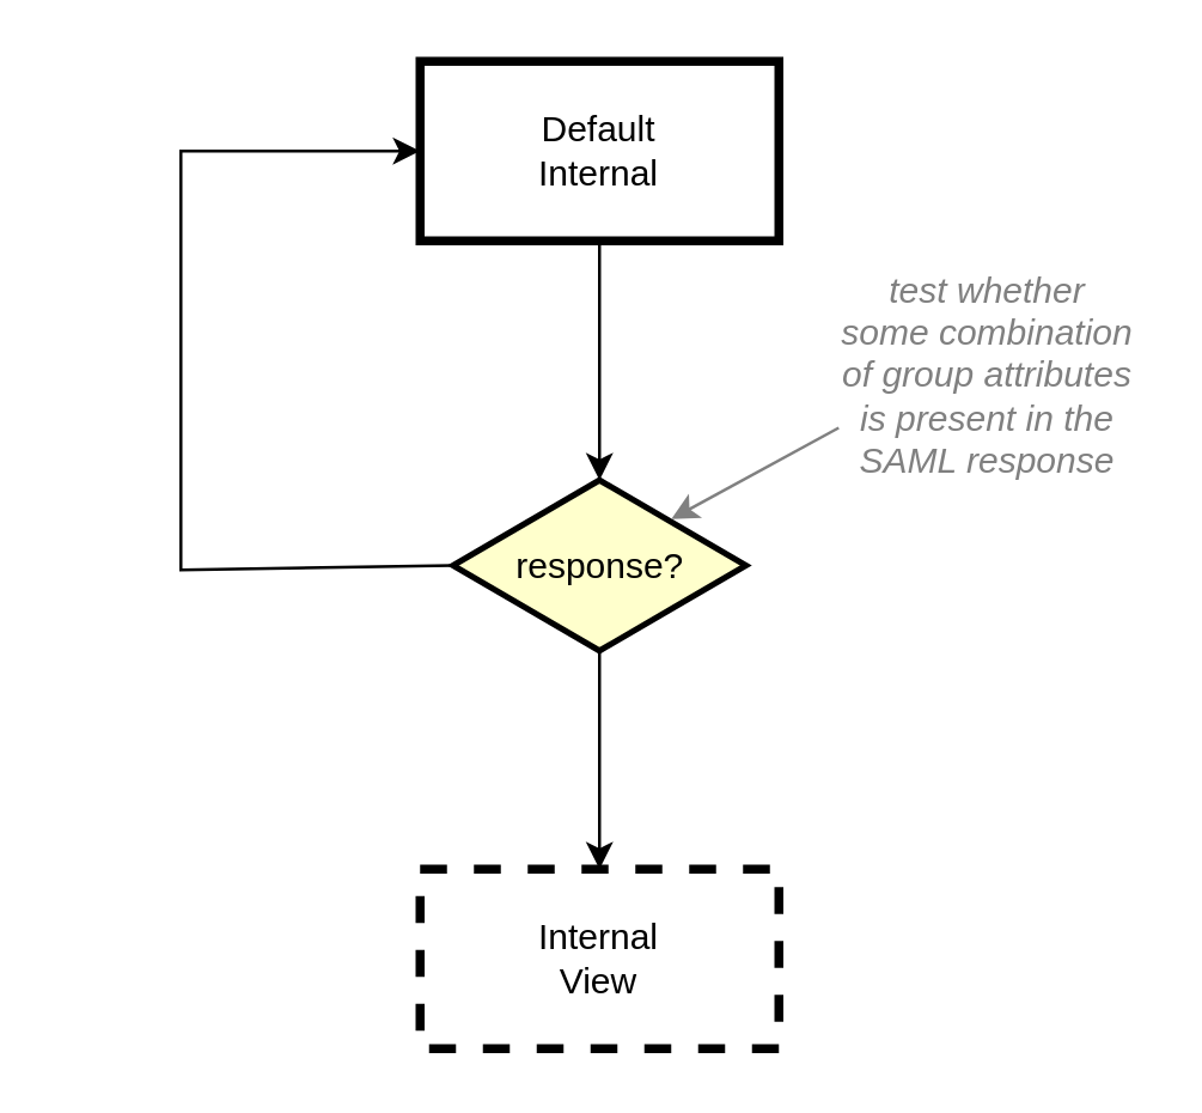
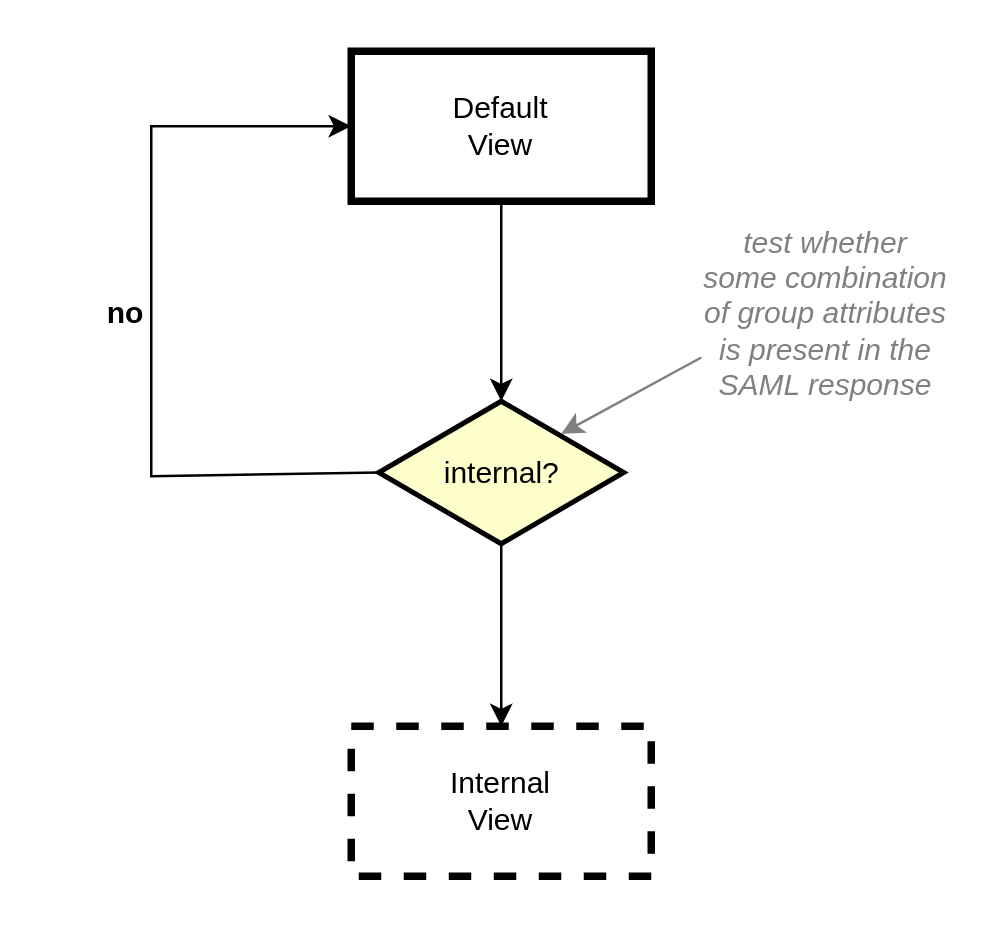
- <mxCell id="2" value="Default&lt;br&gt;Internal" style="rounded=0;whiteSpace=wrap;html=1;strokeWidth=3;" vertex="1" parent="1"><mxGeometry x="140" y="20" width="120" height="60" as="geometry" /></mxCell>
+ <mxCell id="2" value="Default&lt;br&gt;View" style="rounded=0;whiteSpace=wrap;html=1;strokeWidth=3;" vertex="1" parent="1"><mxGeometry x="140" y="20" width="120" height="60" as="geometry" /></mxCell>
+ <mxCell id="8" value="&lt;b&gt;&lt;font color=&quot;#000000&quot;&gt;no&lt;/font&gt;&lt;/b&gt;" style="text;html=1;strokeColor=none;fillColor=none;align=center;verticalAlign=middle;whiteSpace=wrap;rounded=0;strokeWidth=3;fontColor=#808080;" vertex="1" parent="1"><mxGeometry x="20" y="110" width="60" height="30" as="geometry" /></mxCell>
- <mxCell id="3" value="response?" style="shape=mxgraph.flowchart.decision;strokeWidth=2;gradientColor=none;gradientDirection=north;fontStyle=0;html=1;fillColor=#FFFFCC;" vertex="1" parent="1"><mxGeometry x="151" y="160" width="98" height="57" as="geometry" /></mxCell>
+ <mxCell id="3" value="internal?" style="shape=mxgraph.flowchart.decision;strokeWidth=2;gradientColor=none;gradientDirection=north;fontStyle=0;html=1;fillColor=#FFFFCC;" vertex="1" parent="1"><mxGeometry x="151" y="160" width="98" height="57" as="geometry" /></mxCell>
